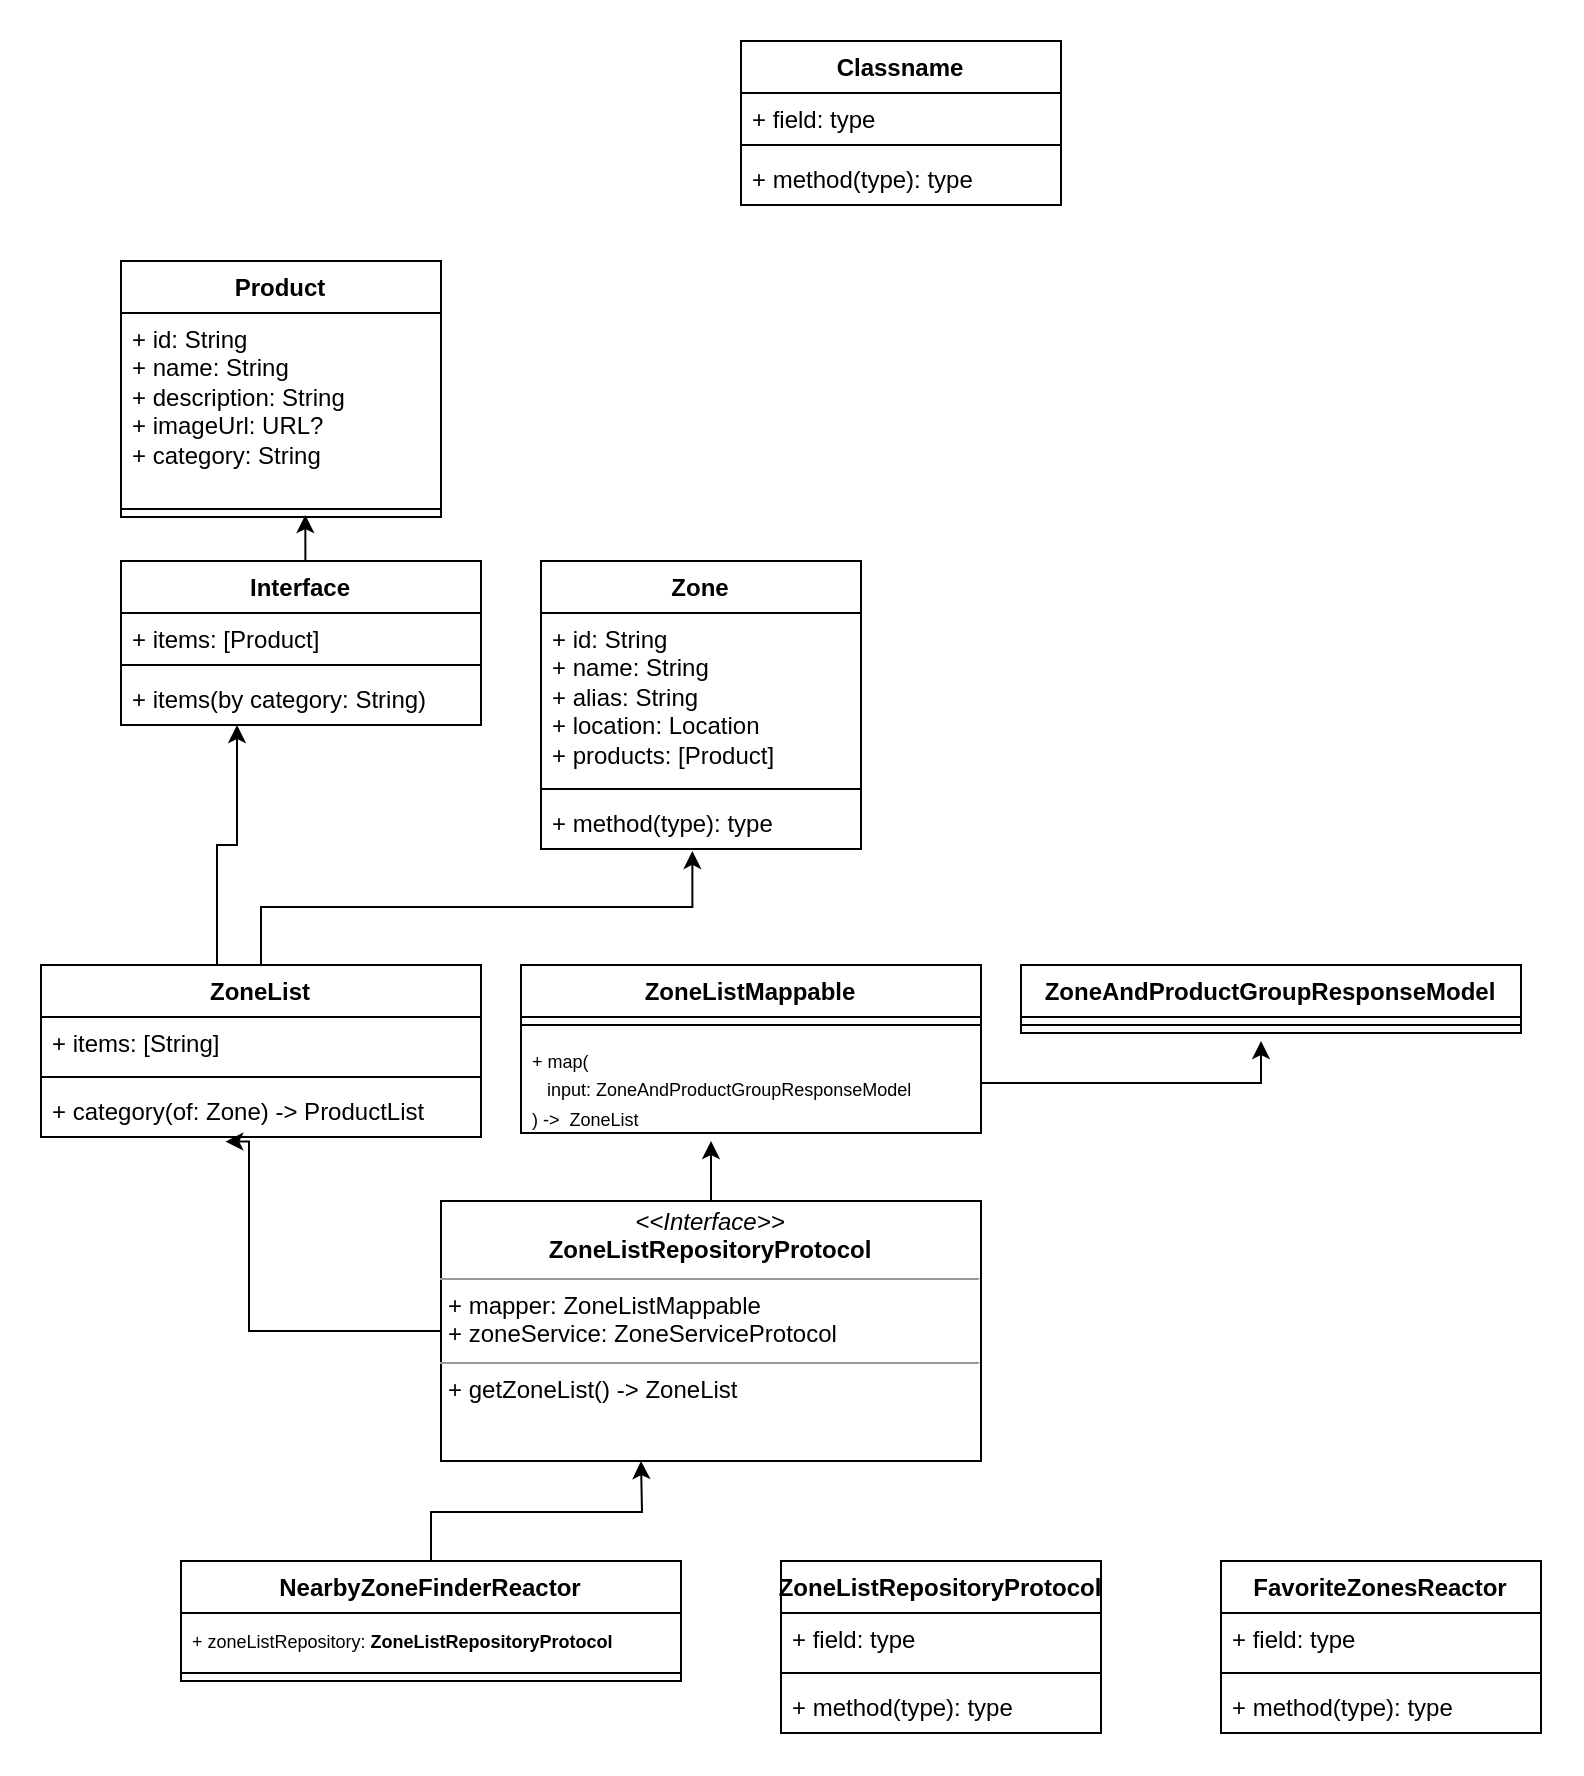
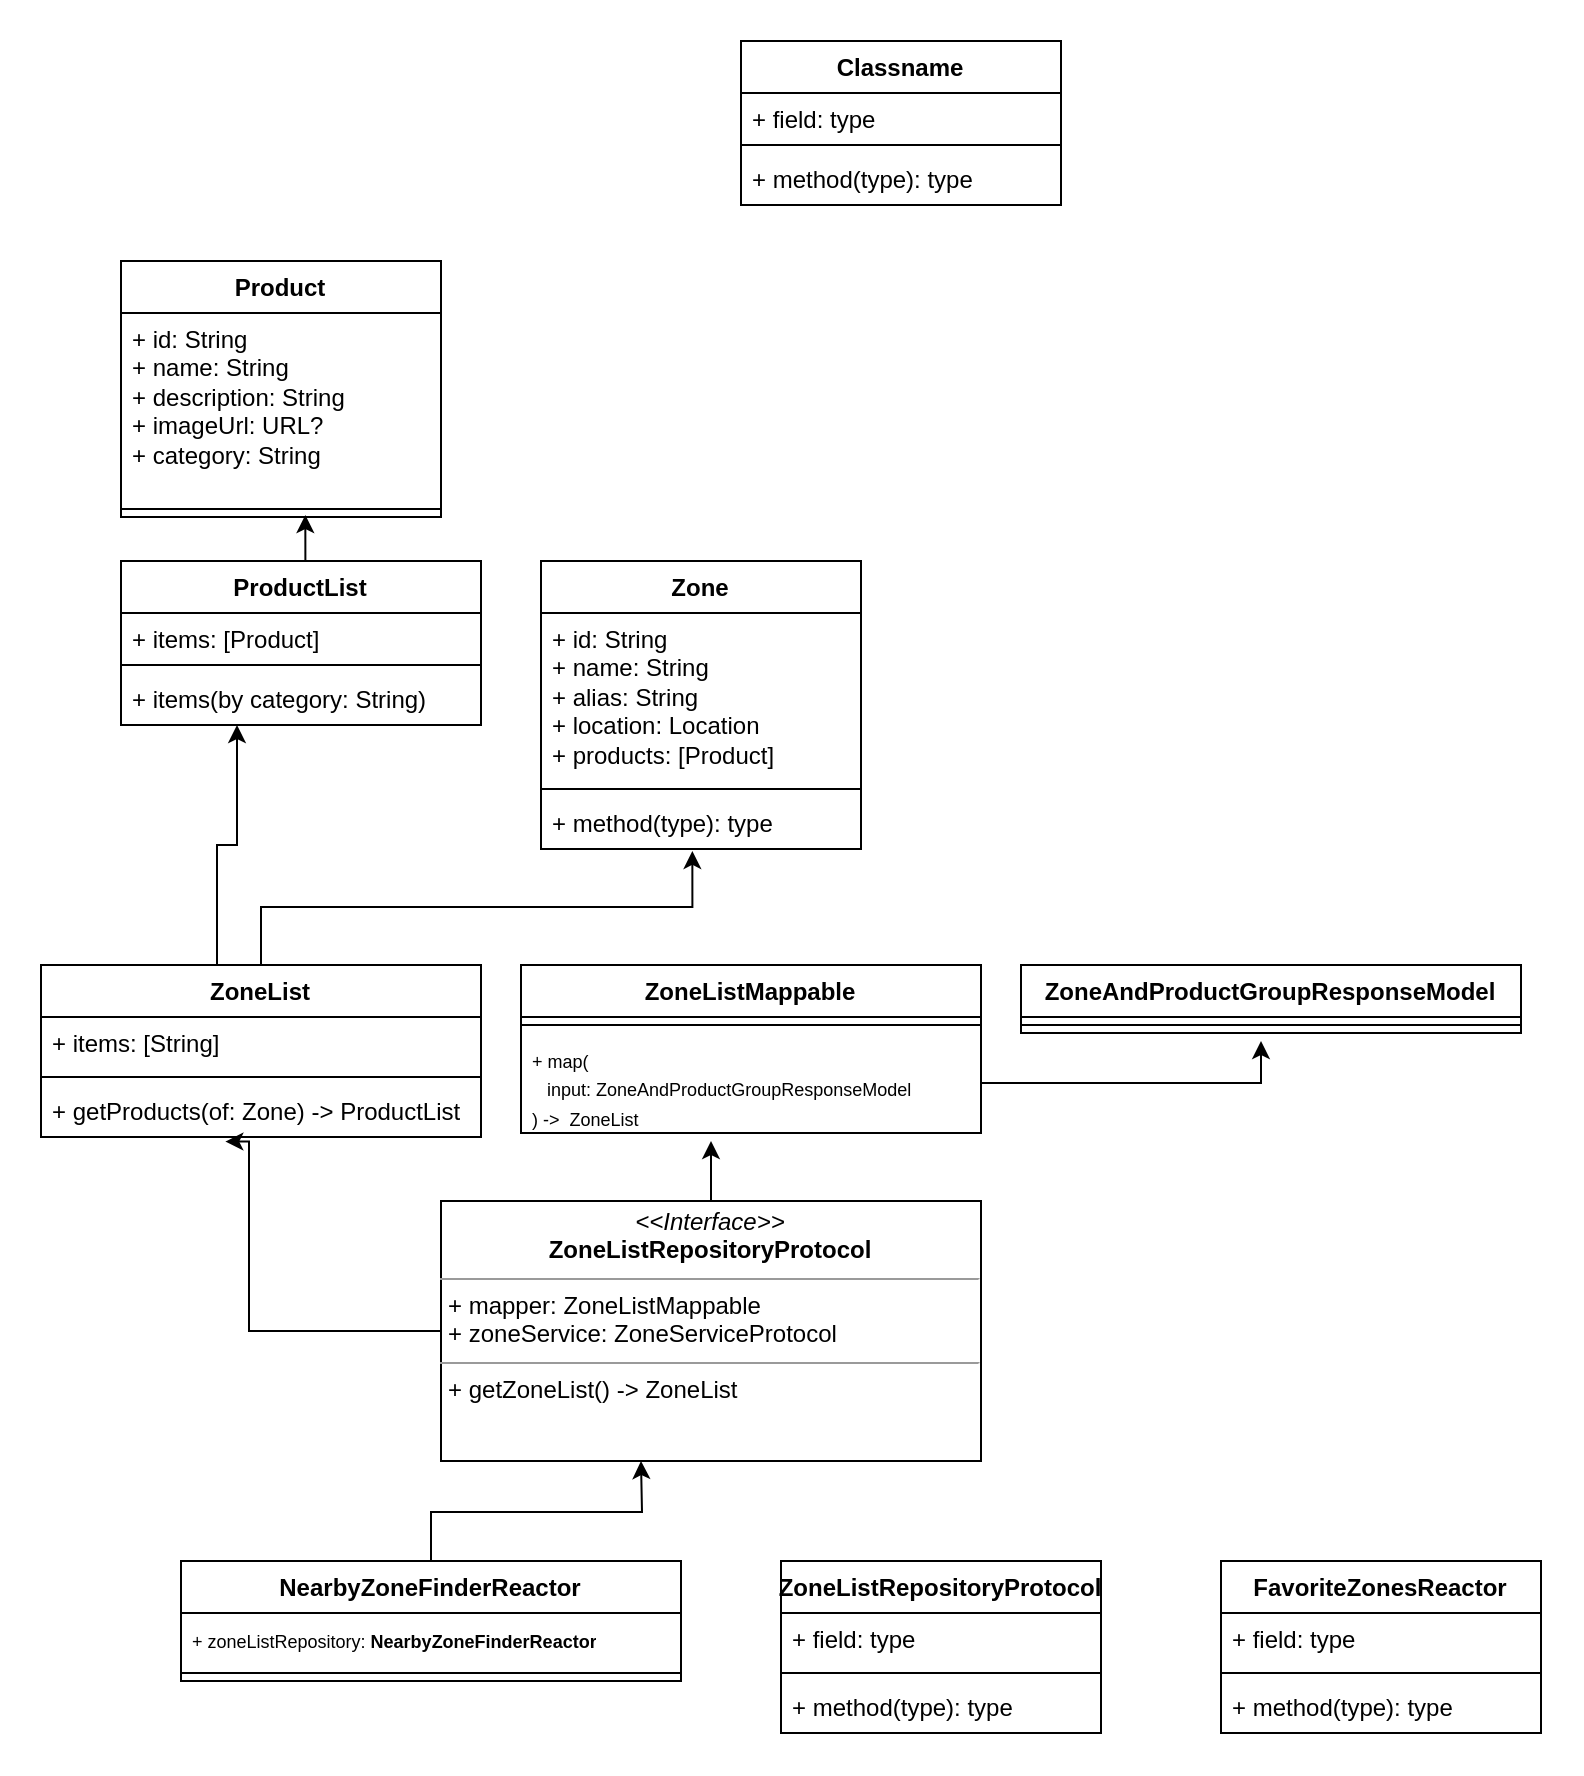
- <mxCell id="40" value="Interface" style="swimlane;fontStyle=1;align=center;verticalAlign=top;childLayout=stackLayout;horizontal=1;startSize=26;horizontalStack=0;resizeParent=1;resizeParentMax=0;resizeLast=0;collapsible=1;marginBottom=0;whiteSpace=wrap;html=1;" vertex="1" parent="1"><mxGeometry x="60" y="280" width="180" height="82" as="geometry" /></mxCell>
+ <mxCell id="40" value="ProductList" style="swimlane;fontStyle=1;align=center;verticalAlign=top;childLayout=stackLayout;horizontal=1;startSize=26;horizontalStack=0;resizeParent=1;resizeParentMax=0;resizeLast=0;collapsible=1;marginBottom=0;whiteSpace=wrap;html=1;" vertex="1" parent="1"><mxGeometry x="60" y="280" width="180" height="82" as="geometry" /></mxCell>
- <mxCell id="26" value="+ category(of: Zone) -&amp;gt; ProductList" style="text;strokeColor=none;fillColor=none;align=left;verticalAlign=top;spacingLeft=4;spacingRight=4;overflow=hidden;rotatable=0;points=[[0,0.5],[1,0.5]];portConstraint=eastwest;whiteSpace=wrap;html=1;" vertex="1" parent="23"><mxGeometry y="60" width="220" height="26" as="geometry" /></mxCell>
+ <mxCell id="26" value="+ getProducts(of: Zone) -&amp;gt; ProductList" style="text;strokeColor=none;fillColor=none;align=left;verticalAlign=top;spacingLeft=4;spacingRight=4;overflow=hidden;rotatable=0;points=[[0,0.5],[1,0.5]];portConstraint=eastwest;whiteSpace=wrap;html=1;" vertex="1" parent="23"><mxGeometry y="60" width="220" height="26" as="geometry" /></mxCell>
- <mxCell id="8" value="&lt;font style=&quot;font-size: 9px;&quot;&gt;+ zoneListRepository:&amp;nbsp;&lt;b style=&quot;border-color: var(--border-color); text-align: center; font-size: 9px;&quot;&gt;ZoneListRepositoryProtocol&lt;/b&gt;&lt;/font&gt;" style="text;strokeColor=none;fillColor=none;align=left;verticalAlign=top;spacingLeft=4;spacingRight=4;overflow=hidden;rotatable=0;points=[[0,0.5],[1,0.5]];portConstraint=eastwest;whiteSpace=wrap;html=1;" vertex="1" parent="7"><mxGeometry y="26" width="250" height="26" as="geometry" /></mxCell>
+ <mxCell id="8" value="&lt;font style=&quot;font-size: 9px;&quot;&gt;+ zoneListRepository:&amp;nbsp;&lt;b style=&quot;border-color: var(--border-color); text-align: center; font-size: 9px;&quot;&gt;NearbyZoneFinderReactor&lt;/b&gt;&lt;/font&gt;" style="text;strokeColor=none;fillColor=none;align=left;verticalAlign=top;spacingLeft=4;spacingRight=4;overflow=hidden;rotatable=0;points=[[0,0.5],[1,0.5]];portConstraint=eastwest;whiteSpace=wrap;html=1;" vertex="1" parent="7"><mxGeometry y="26" width="250" height="26" as="geometry" /></mxCell>
